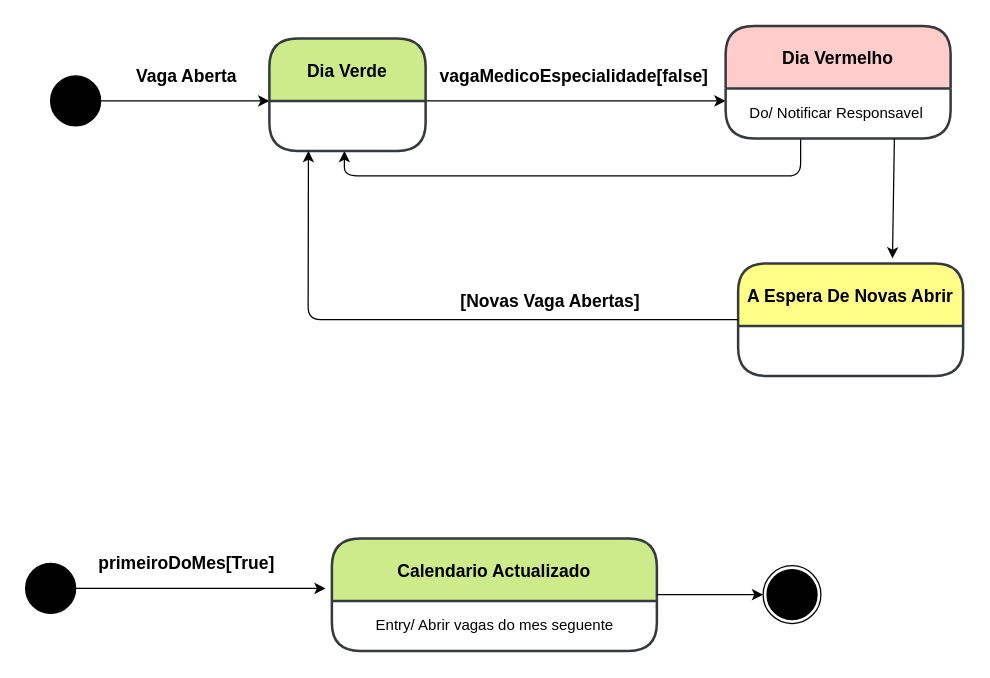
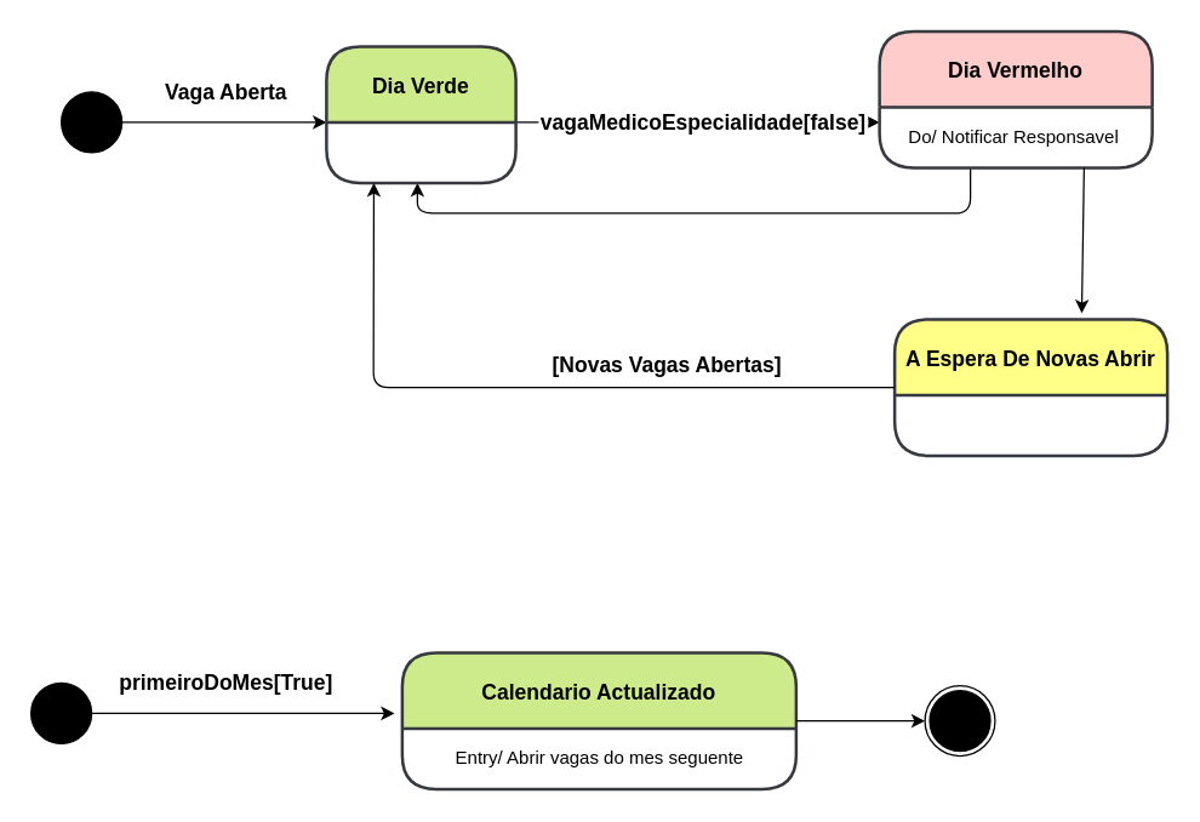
- <mxCell id="7" value="&lt;span style=&quot;font-size: 14px&quot;&gt;&lt;b&gt;vagaMedicoEspecialidade[false]&lt;/b&gt;&lt;/span&gt;" style="text;html=1;strokeColor=none;align=center;verticalAlign=middle;whiteSpace=wrap;rounded=0;fillColor=#ffffff;" vertex="1" parent="1"><mxGeometry x="350" y="50" width="217.5" height="20" as="geometry" /></mxCell>
+ <mxCell id="7" value="&lt;span style=&quot;font-size: 14px&quot;&gt;&lt;b&gt;vagaMedicoEspecialidade[false]&lt;/b&gt;&lt;/span&gt;" style="text;html=1;strokeColor=none;align=center;verticalAlign=middle;whiteSpace=wrap;rounded=0;fillColor=#ffffff;" vertex="1" parent="1"><mxGeometry x="355" y="70" width="217.5" height="20" as="geometry" /></mxCell>
- <mxCell id="14" value="&lt;span style=&quot;font-size: 14px&quot;&gt;&lt;b&gt;[Novas Vaga Abertas]&lt;/b&gt;&lt;/span&gt;" style="text;html=1;strokeColor=none;align=center;verticalAlign=middle;whiteSpace=wrap;rounded=0;fillColor=#ffffff;" vertex="1" parent="1"><mxGeometry x="350" y="230" width="180" height="20" as="geometry" /></mxCell>
+ <mxCell id="14" value="&lt;span style=&quot;font-size: 14px&quot;&gt;&lt;b&gt;[Novas Vagas Abertas]&lt;/b&gt;&lt;/span&gt;" style="text;html=1;strokeColor=none;align=center;verticalAlign=middle;whiteSpace=wrap;rounded=0;fillColor=#ffffff;" vertex="1" parent="1"><mxGeometry x="350" y="230" width="180" height="20" as="geometry" /></mxCell>
